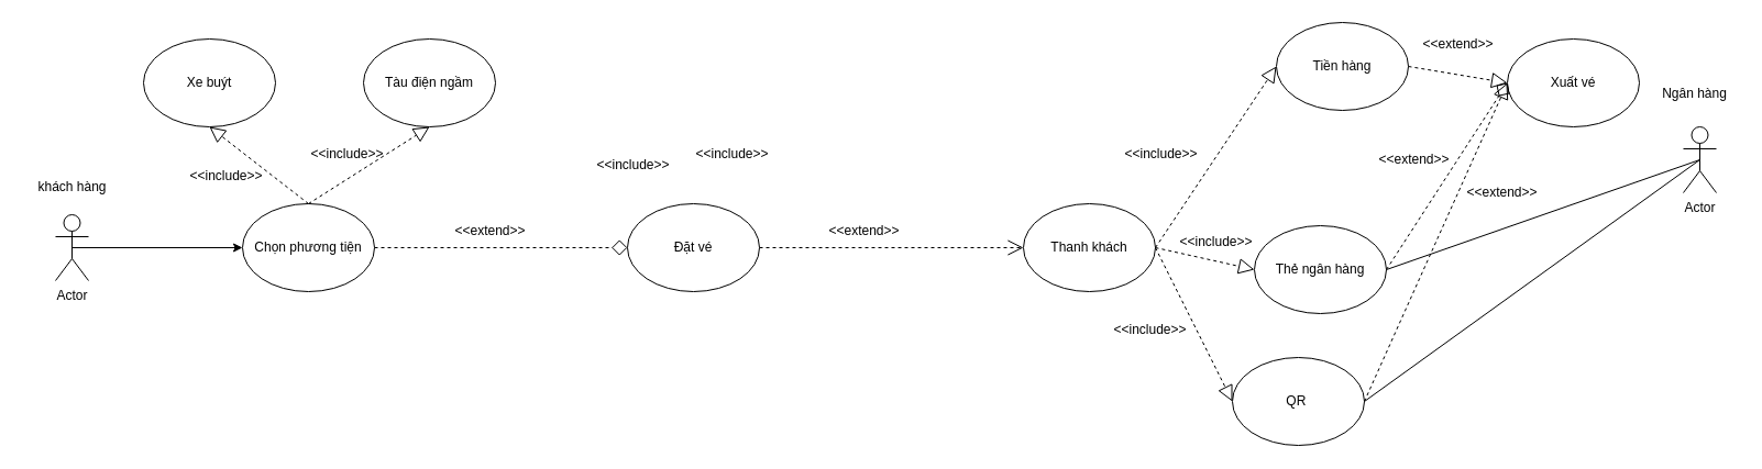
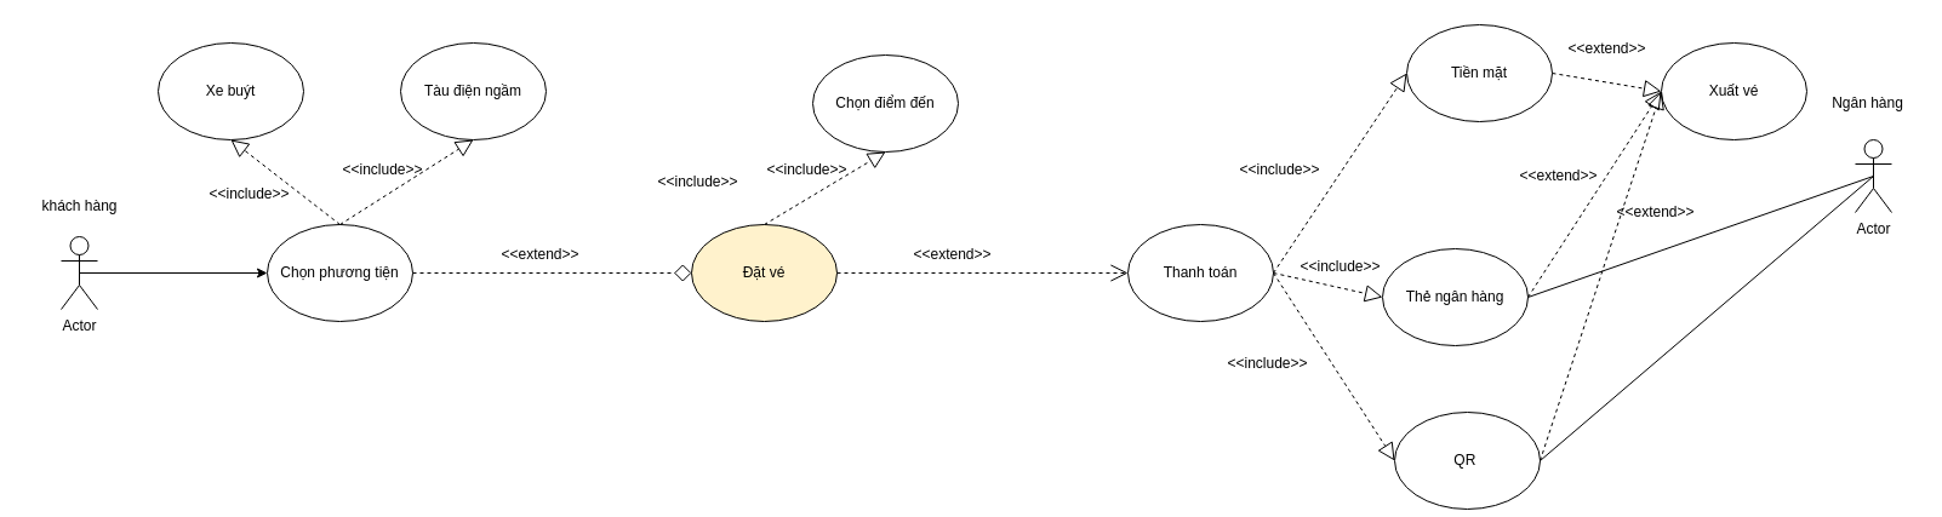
- <mxCell id="17" value="Tiền hàng" style="ellipse;whiteSpace=wrap;html=1;" parent="1" vertex="1"><mxGeometry x="1160" y="20" width="120" height="80" as="geometry" /></mxCell>
+ <mxCell id="17" value="Tiền mặt" style="ellipse;whiteSpace=wrap;html=1;" parent="1" vertex="1"><mxGeometry x="1160" y="20" width="120" height="80" as="geometry" /></mxCell>
+ <mxCell id="8" value="Chọn điểm đến" style="ellipse;whiteSpace=wrap;html=1;" parent="1" vertex="1"><mxGeometry x="670" y="45" width="120" height="80" as="geometry" /></mxCell>
- <mxCell id="26" value="" style="endArrow=diamond;dashed=1;endFill=0;endSize=12;html=1;rounded=0;exitX=1;exitY=0.5;exitDx=0;exitDy=0;entryX=0;entryY=0.5;entryDx=0;entryDy=0;" parent="1" source="16" target="24" edge="1"><mxGeometry width="160" relative="1" as="geometry"><mxPoint x="960" y="195" as="sourcePoint" /><mxPoint x="1330" y="225" as="targetPoint" /></mxGeometry></mxCell>
+ <mxCell id="26" value="" style="endArrow=block;dashed=1;endFill=0;endSize=12;html=1;rounded=0;exitX=1;exitY=0.5;exitDx=0;exitDy=0;entryX=0;entryY=0.5;entryDx=0;entryDy=0;" parent="1" source="16" target="24" edge="1"><mxGeometry width="160" relative="1" as="geometry"><mxPoint x="960" y="195" as="sourcePoint" /><mxPoint x="1330" y="225" as="targetPoint" /></mxGeometry></mxCell>
+ <mxCell id="13" value="" style="endArrow=block;dashed=1;endFill=0;endSize=12;html=1;rounded=0;entryX=0.5;entryY=1;entryDx=0;entryDy=0;exitX=0.5;exitY=0;exitDx=0;exitDy=0;" parent="1" source="7" target="8" edge="1"><mxGeometry width="160" relative="1" as="geometry"><mxPoint x="420" y="295" as="sourcePoint" /><mxPoint x="580" y="295" as="targetPoint" /></mxGeometry></mxCell>
- <mxCell id="7" value="Đặt vé" style="ellipse;whiteSpace=wrap;html=1;" parent="1" vertex="1"><mxGeometry x="570" y="185" width="120" height="80" as="geometry" /></mxCell>
+ <mxCell id="7" value="Đặt vé" style="ellipse;whiteSpace=wrap;html=1;fillColor=#fff2cc;" parent="1" vertex="1"><mxGeometry x="570" y="185" width="120" height="80" as="geometry" /></mxCell>
- <mxCell id="14" value="Thanh khách" style="ellipse;whiteSpace=wrap;html=1;" parent="1" vertex="1"><mxGeometry x="930" y="185" width="120" height="80" as="geometry" /></mxCell>
+ <mxCell id="14" value="Thanh toán" style="ellipse;whiteSpace=wrap;html=1;" parent="1" vertex="1"><mxGeometry x="930" y="185" width="120" height="80" as="geometry" /></mxCell>
- <mxCell id="15" value="QR&amp;nbsp;" style="ellipse;whiteSpace=wrap;html=1;" parent="1" vertex="1"><mxGeometry x="1120" y="325" width="120" height="80" as="geometry" /></mxCell>
+ <mxCell id="15" value="QR&amp;nbsp;" style="ellipse;whiteSpace=wrap;html=1;" parent="1" vertex="1"><mxGeometry x="1150" y="340" width="120" height="80" as="geometry" /></mxCell>
